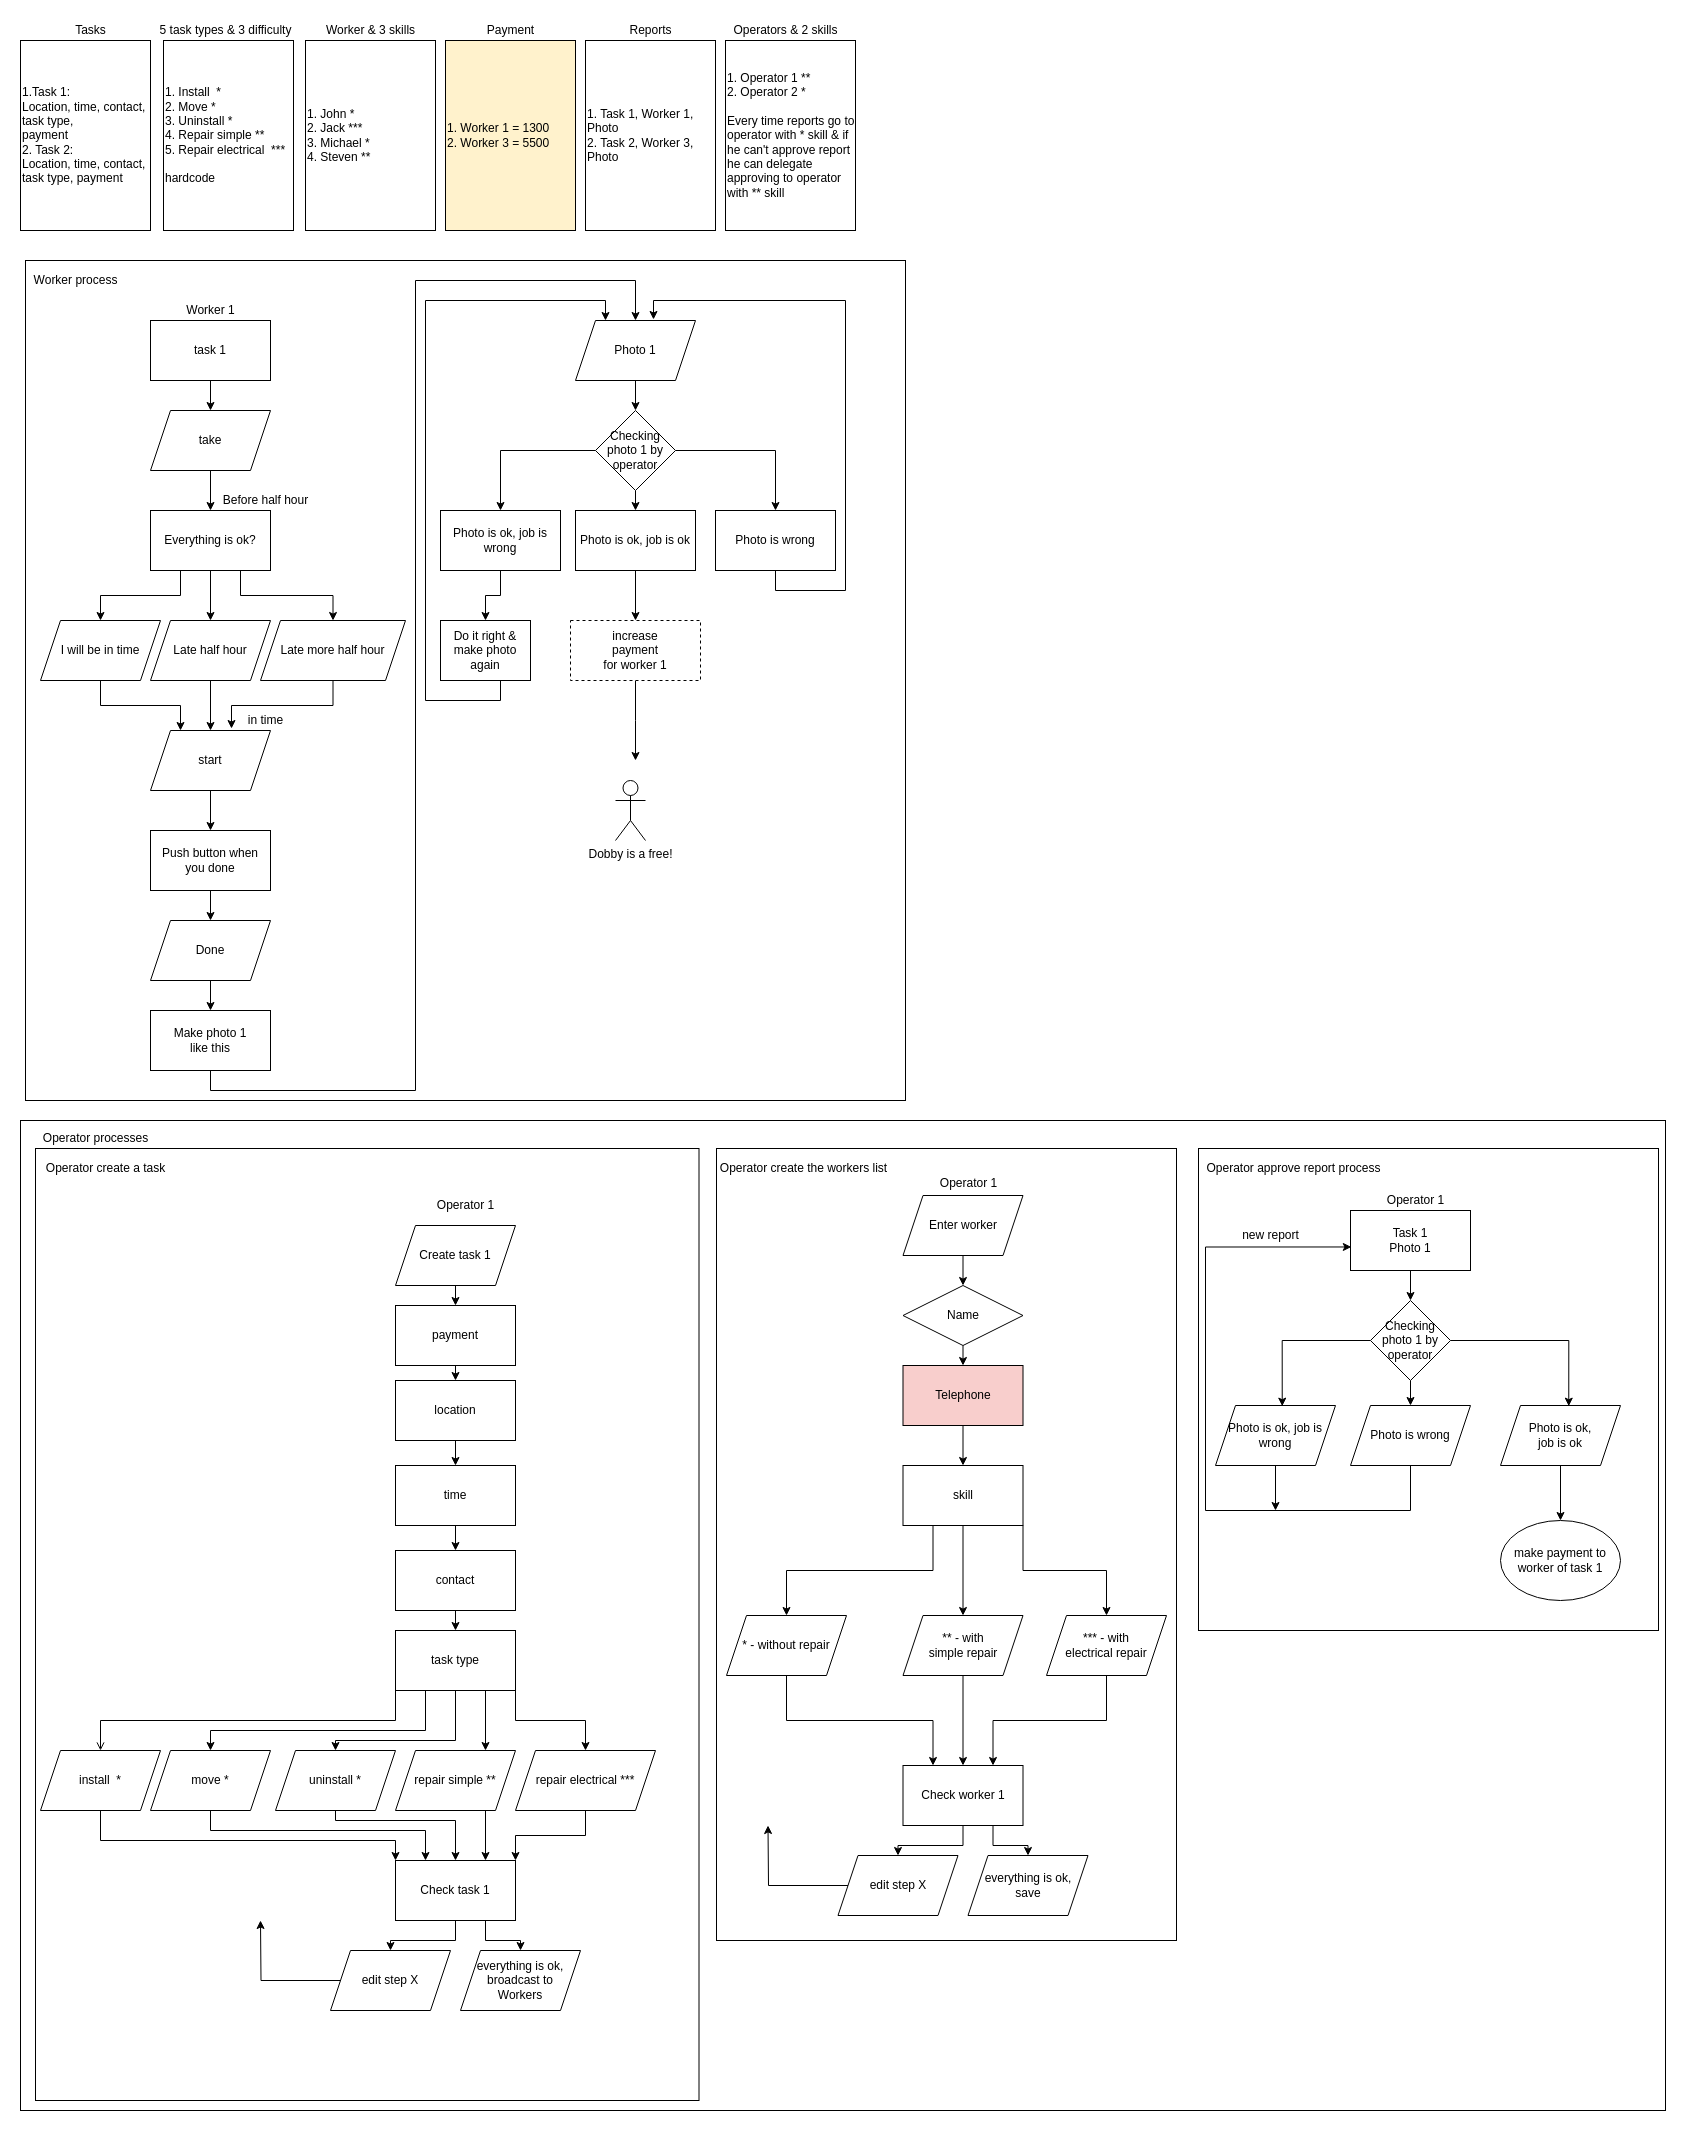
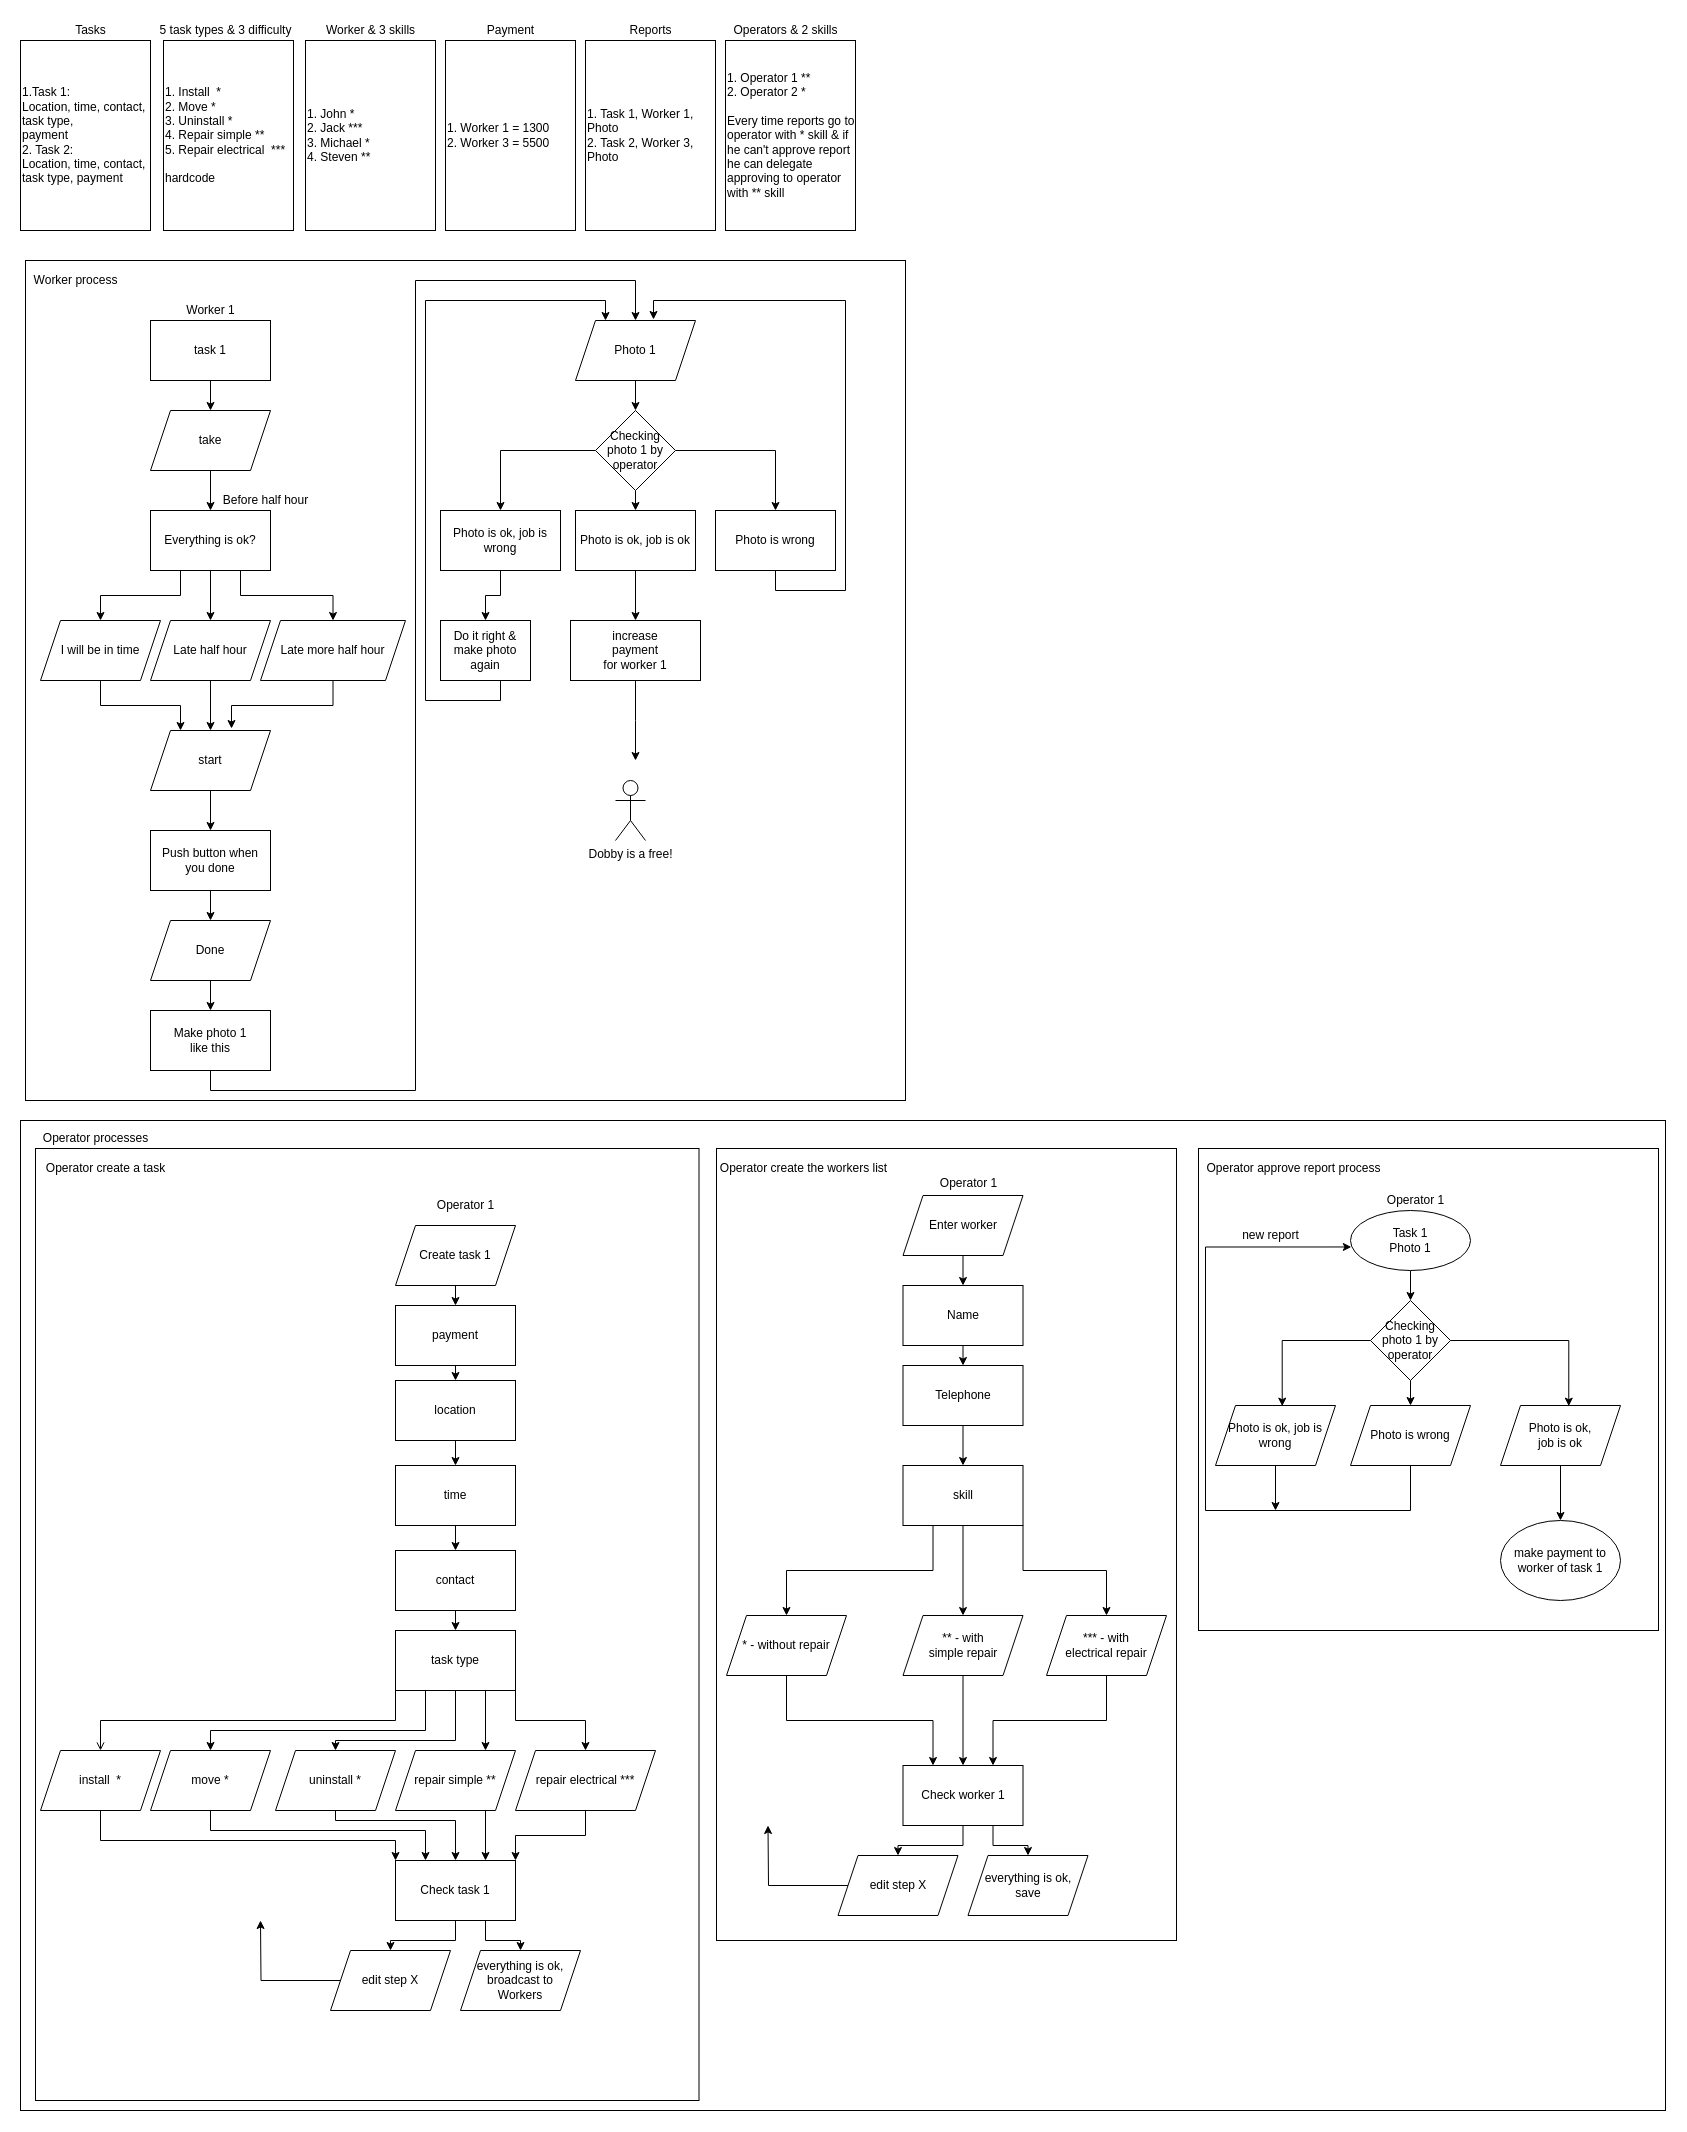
- <mxCell id="11" value="&lt;div align=&quot;left&quot;&gt;1. Worker 1 = 1300&lt;br&gt;&lt;/div&gt;&lt;div align=&quot;left&quot;&gt;2. Worker 3 = 5500&lt;br&gt;&lt;/div&gt;" style="rounded=0;whiteSpace=wrap;html=1;align=left;fillColor=#fff2cc;" parent="1" vertex="1"><mxGeometry x="445" y="40" width="130" height="190" as="geometry" /></mxCell>
+ <mxCell id="11" value="&lt;div align=&quot;left&quot;&gt;1. Worker 1 = 1300&lt;br&gt;&lt;/div&gt;&lt;div align=&quot;left&quot;&gt;2. Worker 3 = 5500&lt;br&gt;&lt;/div&gt;" style="rounded=0;whiteSpace=wrap;html=1;align=left;" parent="1" vertex="1"><mxGeometry x="445" y="40" width="130" height="190" as="geometry" /></mxCell>
- <mxCell id="55" value="&lt;span class=&quot;VIiyi&quot; lang=&quot;en&quot;&gt;&lt;span class=&quot;JLqJ4b ChMk0b&quot;&gt;&lt;span&gt;increase &lt;br&gt;&lt;/span&gt;&lt;/span&gt;&lt;/span&gt;&lt;div&gt;payment&lt;/div&gt;&lt;span class=&quot;VIiyi&quot; lang=&quot;en&quot;&gt;&lt;span class=&quot;JLqJ4b ChMk0b&quot;&gt;&lt;span&gt; for worker 1&lt;/span&gt;&lt;/span&gt;&lt;/span&gt; " style="rounded=0;whiteSpace=wrap;html=1;dashed=1;" parent="1" vertex="1"><mxGeometry x="570" y="620" width="130" height="60" as="geometry" /></mxCell>
+ <mxCell id="55" value="&lt;span class=&quot;VIiyi&quot; lang=&quot;en&quot;&gt;&lt;span class=&quot;JLqJ4b ChMk0b&quot;&gt;&lt;span&gt;increase &lt;br&gt;&lt;/span&gt;&lt;/span&gt;&lt;/span&gt;&lt;div&gt;payment&lt;/div&gt;&lt;span class=&quot;VIiyi&quot; lang=&quot;en&quot;&gt;&lt;span class=&quot;JLqJ4b ChMk0b&quot;&gt;&lt;span&gt; for worker 1&lt;/span&gt;&lt;/span&gt;&lt;/span&gt; " style="rounded=0;whiteSpace=wrap;html=1;" parent="1" vertex="1"><mxGeometry x="570" y="620" width="130" height="60" as="geometry" /></mxCell>
- <mxCell id="33" value="in time" style="text;html=1;align=center;verticalAlign=middle;resizable=0;points=[];autosize=1;" parent="1" vertex="1"><mxGeometry x="240" y="710" width="50" height="20" as="geometry" /></mxCell>
- <mxCell id="127" value="&lt;div&gt;Task 1&lt;/div&gt;&lt;div&gt;Photo 1&lt;/div&gt;" style="rounded=0;whiteSpace=wrap;html=1;" vertex="1" parent="1"><mxGeometry x="1350" y="1210" width="120" height="60" as="geometry" /></mxCell>
+ <mxCell id="127" value="&lt;div&gt;Task 1&lt;/div&gt;&lt;div&gt;Photo 1&lt;/div&gt;" style="ellipse;whiteSpace=wrap;html=1;" vertex="1" parent="1"><mxGeometry x="1350" y="1210" width="120" height="60" as="geometry" /></mxCell>
- <mxCell id="94" value="Name " style="rhombus;whiteSpace=wrap;html=1;" vertex="1" parent="1"><mxGeometry x="902.5" y="1285" width="120" height="60" as="geometry" /></mxCell>
+ <mxCell id="94" value="Name " style="rounded=0;whiteSpace=wrap;html=1;" vertex="1" parent="1"><mxGeometry x="902.5" y="1285" width="120" height="60" as="geometry" /></mxCell>
- <mxCell id="104" value="Telephone" style="rounded=0;whiteSpace=wrap;html=1;fillColor=#f8cecc;" vertex="1" parent="1"><mxGeometry x="902.5" y="1365" width="120" height="60" as="geometry" /></mxCell>
+ <mxCell id="104" value="Telephone" style="rounded=0;whiteSpace=wrap;html=1;" vertex="1" parent="1"><mxGeometry x="902.5" y="1365" width="120" height="60" as="geometry" /></mxCell>
